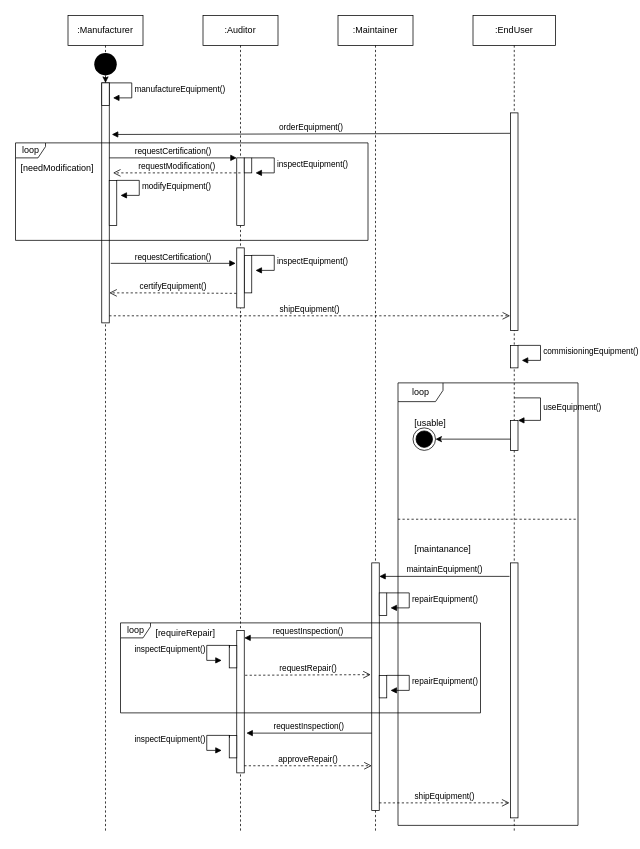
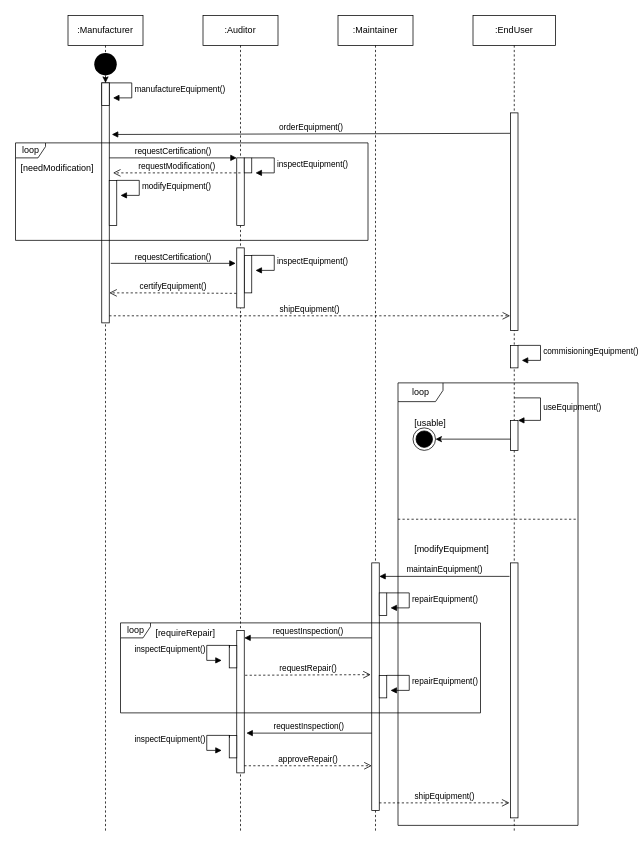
- <mxCell id="44" value="[maintanance]" style="line;strokeWidth=1;dashed=1;labelPosition=center;verticalLabelPosition=bottom;align=left;verticalAlign=top;spacingLeft=20;spacingTop=15;" parent="42" vertex="1"><mxGeometry y="169.998" width="240.0" height="23.6" as="geometry" /></mxCell>
+ <mxCell id="44" value="[modifyEquipment]" style="line;strokeWidth=1;dashed=1;labelPosition=center;verticalLabelPosition=bottom;align=left;verticalAlign=top;spacingLeft=20;spacingTop=15;" parent="42" vertex="1"><mxGeometry y="169.998" width="240.0" height="23.6" as="geometry" /></mxCell>
